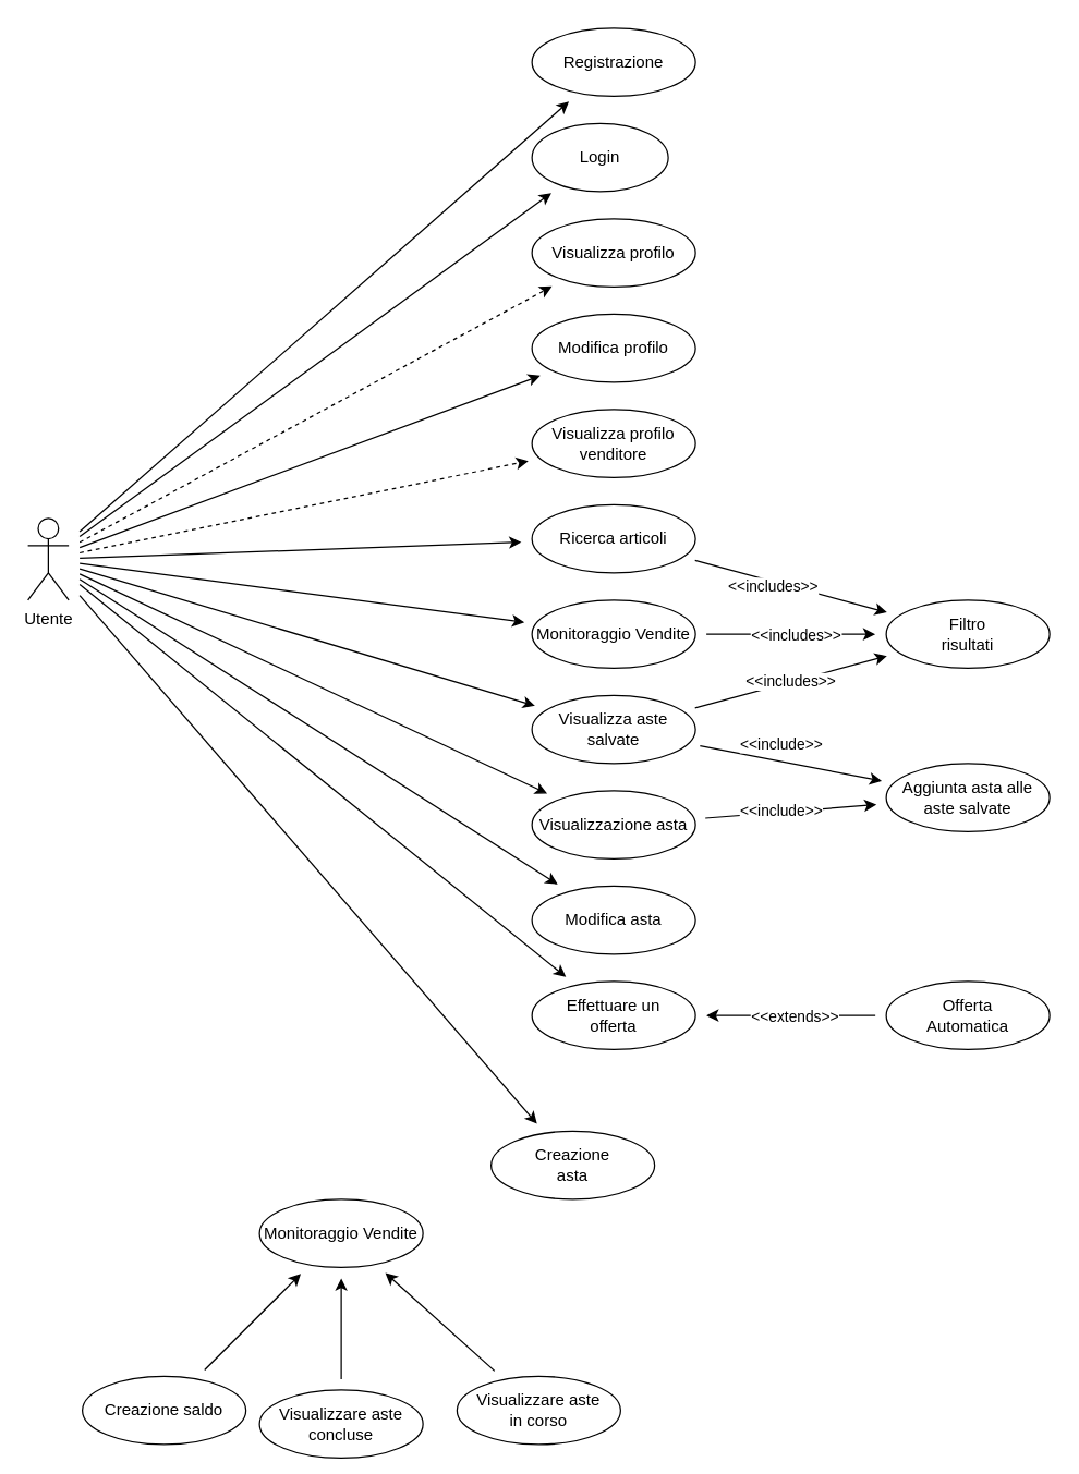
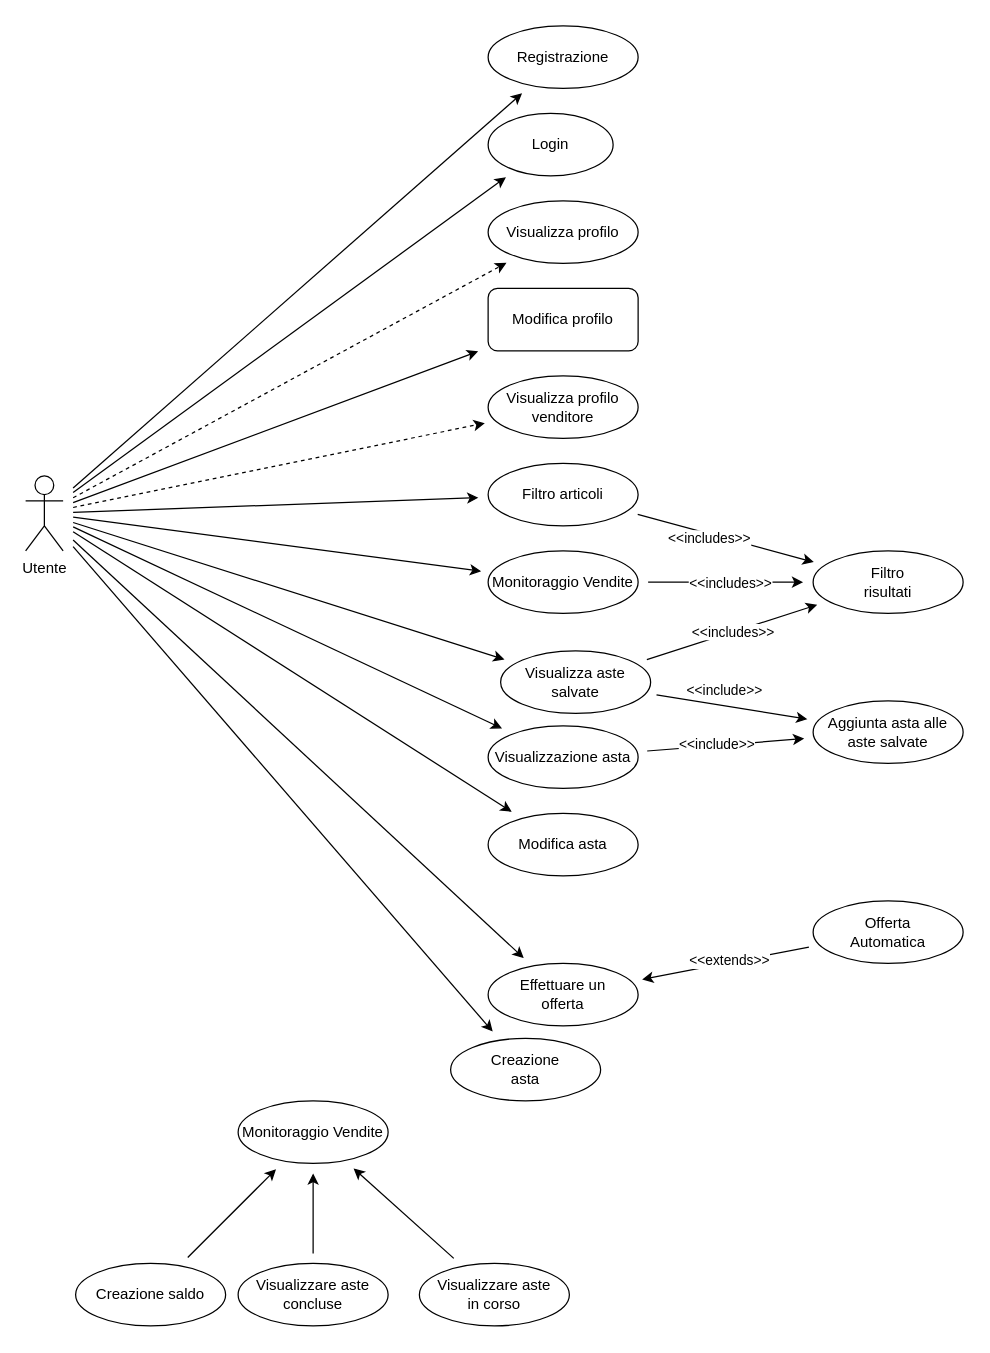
- <mxCell id="41" value="Modifica profilo" style="ellipse;whiteSpace=wrap;html=1;" vertex="1" parent="1"><mxGeometry x="390" y="230" width="120" height="50" as="geometry" /></mxCell>
+ <mxCell id="41" value="Modifica profilo" style="whiteSpace=wrap;html=1;rounded=1;" vertex="1" parent="1"><mxGeometry x="390" y="230" width="120" height="50" as="geometry" /></mxCell>
- <mxCell id="23" value="Ricerca articoli" style="ellipse;whiteSpace=wrap;html=1;" vertex="1" parent="1"><mxGeometry x="390" y="370" width="120" height="50" as="geometry" /></mxCell>
+ <mxCell id="23" value="Filtro articoli" style="ellipse;whiteSpace=wrap;html=1;" vertex="1" parent="1"><mxGeometry x="390" y="370" width="120" height="50" as="geometry" /></mxCell>
- <mxCell id="46" value="Visualizza aste salvate" style="ellipse;whiteSpace=wrap;html=1;" vertex="1" parent="1"><mxGeometry x="390" y="510" width="120" height="50" as="geometry" /></mxCell>
+ <mxCell id="46" value="Visualizza aste salvate" style="ellipse;whiteSpace=wrap;html=1;" vertex="1" parent="1"><mxGeometry x="400" y="520" width="120" height="50" as="geometry" /></mxCell>
- <mxCell id="20" value="Effettuare un &lt;br&gt;offerta" style="ellipse;whiteSpace=wrap;html=1;" vertex="1" parent="1"><mxGeometry x="390" y="720" width="120" height="50" as="geometry" /></mxCell>
+ <mxCell id="20" value="Effettuare un &lt;br&gt;offerta" style="ellipse;whiteSpace=wrap;html=1;" vertex="1" parent="1"><mxGeometry x="390" y="770" width="120" height="50" as="geometry" /></mxCell>
- <mxCell id="34" value="Visualizzare aste&lt;br&gt;concluse" style="ellipse;whiteSpace=wrap;html=1;" vertex="1" parent="1"><mxGeometry x="190" y="1020" width="120" height="50" as="geometry" /></mxCell>
+ <mxCell id="34" value="Visualizzare aste&lt;br&gt;concluse" style="ellipse;whiteSpace=wrap;html=1;" vertex="1" parent="1"><mxGeometry x="190" y="1010" width="120" height="50" as="geometry" /></mxCell>
